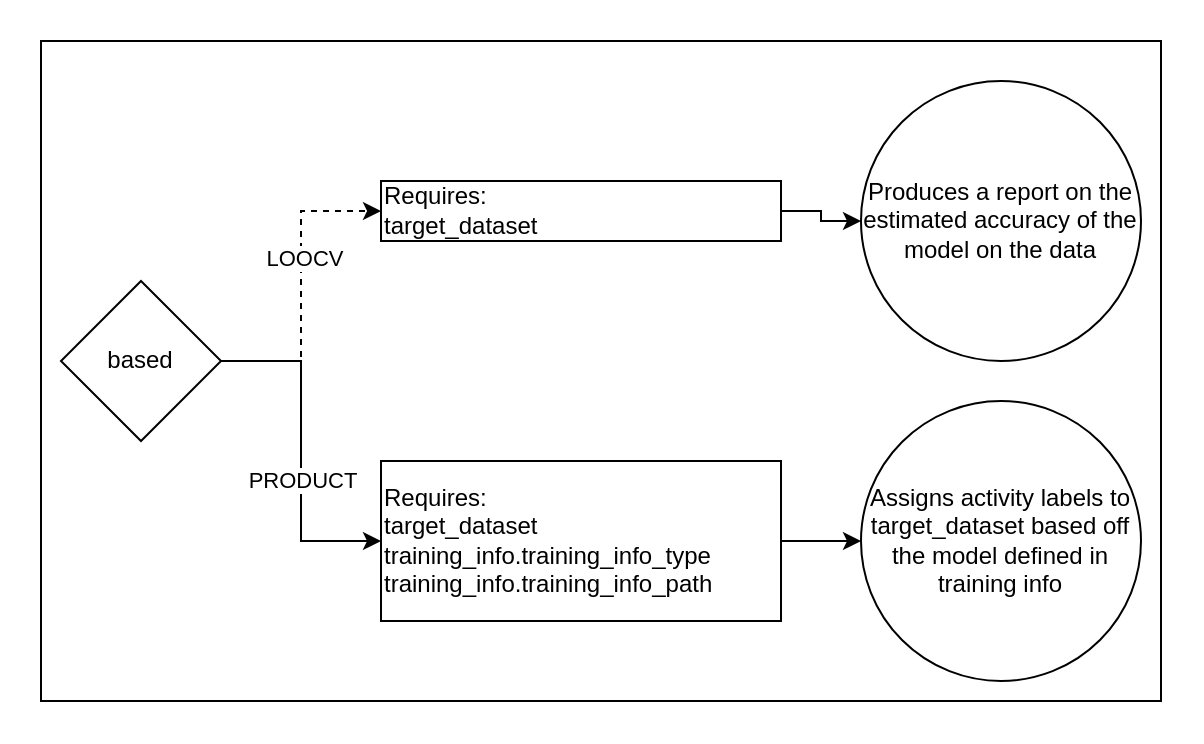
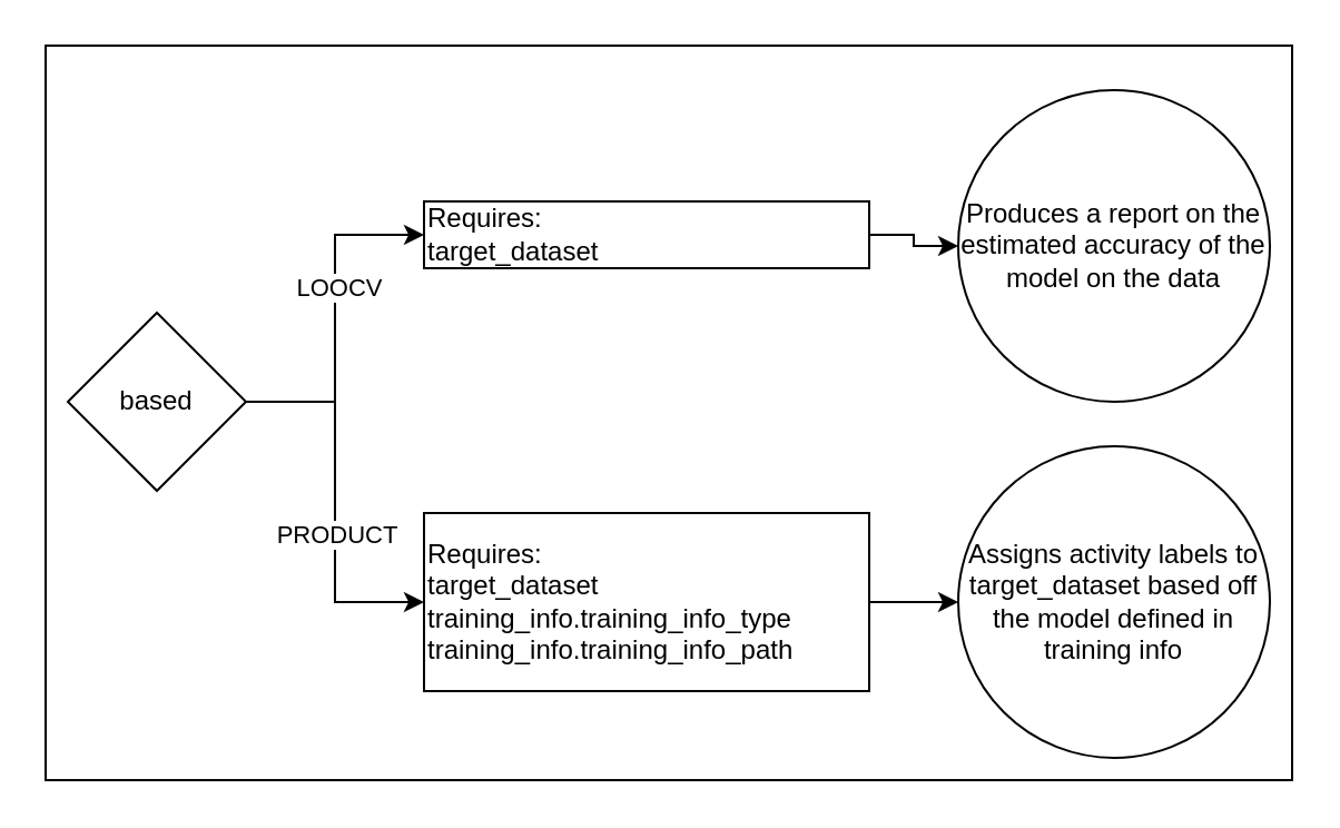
- <mxCell id="3" style="edgeStyle=orthogonalEdgeStyle;rounded=0;orthogonalLoop=1;jettySize=auto;html=1;entryX=0;entryY=0.5;entryDx=0;entryDy=0;dashed=1;" edge="1" parent="1" source="7" target="9"><mxGeometry relative="1" as="geometry" /></mxCell>
+ <mxCell id="3" style="edgeStyle=orthogonalEdgeStyle;rounded=0;orthogonalLoop=1;jettySize=auto;html=1;entryX=0;entryY=0.5;entryDx=0;entryDy=0;" edge="1" parent="1" source="7" target="9"><mxGeometry relative="1" as="geometry" /></mxCell>
